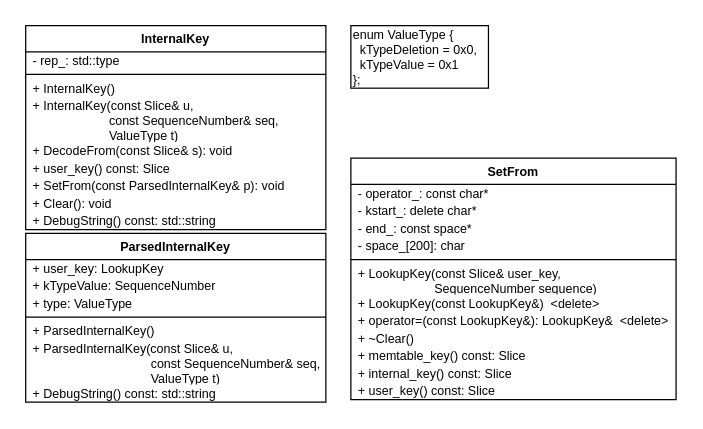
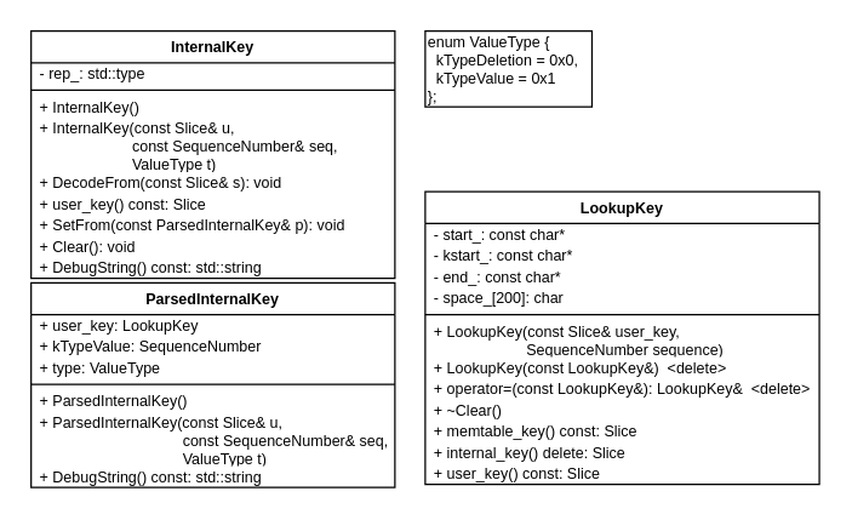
- <mxCell id="21" value="SetFrom" style="swimlane;fontStyle=1;align=center;verticalAlign=middle;childLayout=stackLayout;horizontal=1;startSize=21;horizontalStack=0;resizeParent=1;resizeParentMax=0;resizeLast=0;collapsible=1;marginBottom=0;fontSize=10;" vertex="1" parent="1"><mxGeometry x="280" y="126" width="260" height="193" as="geometry" /></mxCell>
+ <mxCell id="21" value="LookupKey" style="swimlane;fontStyle=1;align=center;verticalAlign=middle;childLayout=stackLayout;horizontal=1;startSize=21;horizontalStack=0;resizeParent=1;resizeParentMax=0;resizeLast=0;collapsible=1;marginBottom=0;fontSize=10;" vertex="1" parent="1"><mxGeometry x="280" y="126" width="260" height="193" as="geometry" /></mxCell>
- <mxCell id="22" value="- operator_: const char*" style="text;strokeColor=none;fillColor=none;align=left;verticalAlign=middle;spacingLeft=4;spacingRight=4;overflow=hidden;rotatable=0;points=[[0,0.5],[1,0.5]];portConstraint=eastwest;fontSize=10;" vertex="1" parent="21"><mxGeometry y="21" width="260" height="14" as="geometry" /></mxCell>
+ <mxCell id="22" value="- start_: const char*" style="text;strokeColor=none;fillColor=none;align=left;verticalAlign=middle;spacingLeft=4;spacingRight=4;overflow=hidden;rotatable=0;points=[[0,0.5],[1,0.5]];portConstraint=eastwest;fontSize=10;" vertex="1" parent="21"><mxGeometry y="21" width="260" height="14" as="geometry" /></mxCell>
- <mxCell id="23" value="- kstart_: delete char*" style="text;strokeColor=none;fillColor=none;align=left;verticalAlign=middle;spacingLeft=4;spacingRight=4;overflow=hidden;rotatable=0;points=[[0,0.5],[1,0.5]];portConstraint=eastwest;fontSize=10;" vertex="1" parent="21"><mxGeometry y="35" width="260" height="14" as="geometry" /></mxCell>
+ <mxCell id="23" value="- kstart_: const char*" style="text;strokeColor=none;fillColor=none;align=left;verticalAlign=middle;spacingLeft=4;spacingRight=4;overflow=hidden;rotatable=0;points=[[0,0.5],[1,0.5]];portConstraint=eastwest;fontSize=10;" vertex="1" parent="21"><mxGeometry y="35" width="260" height="14" as="geometry" /></mxCell>
- <mxCell id="24" value="- end_: const space*" style="text;strokeColor=none;fillColor=none;align=left;verticalAlign=middle;spacingLeft=4;spacingRight=4;overflow=hidden;rotatable=0;points=[[0,0.5],[1,0.5]];portConstraint=eastwest;fontSize=10;" vertex="1" parent="21"><mxGeometry y="49" width="260" height="14" as="geometry" /></mxCell>
+ <mxCell id="24" value="- end_: const char*" style="text;strokeColor=none;fillColor=none;align=left;verticalAlign=middle;spacingLeft=4;spacingRight=4;overflow=hidden;rotatable=0;points=[[0,0.5],[1,0.5]];portConstraint=eastwest;fontSize=10;" vertex="1" parent="21"><mxGeometry y="49" width="260" height="14" as="geometry" /></mxCell>
- <mxCell id="32" value="+ internal_key() const: Slice" style="text;strokeColor=none;fillColor=none;align=left;verticalAlign=middle;spacingLeft=4;spacingRight=4;overflow=hidden;rotatable=0;points=[[0,0.5],[1,0.5]];portConstraint=eastwest;fontSize=10;" vertex="1" parent="21"><mxGeometry y="165" width="260" height="14" as="geometry" /></mxCell>
+ <mxCell id="32" value="+ internal_key() delete: Slice" style="text;strokeColor=none;fillColor=none;align=left;verticalAlign=middle;spacingLeft=4;spacingRight=4;overflow=hidden;rotatable=0;points=[[0,0.5],[1,0.5]];portConstraint=eastwest;fontSize=10;" vertex="1" parent="21"><mxGeometry y="165" width="260" height="14" as="geometry" /></mxCell>
